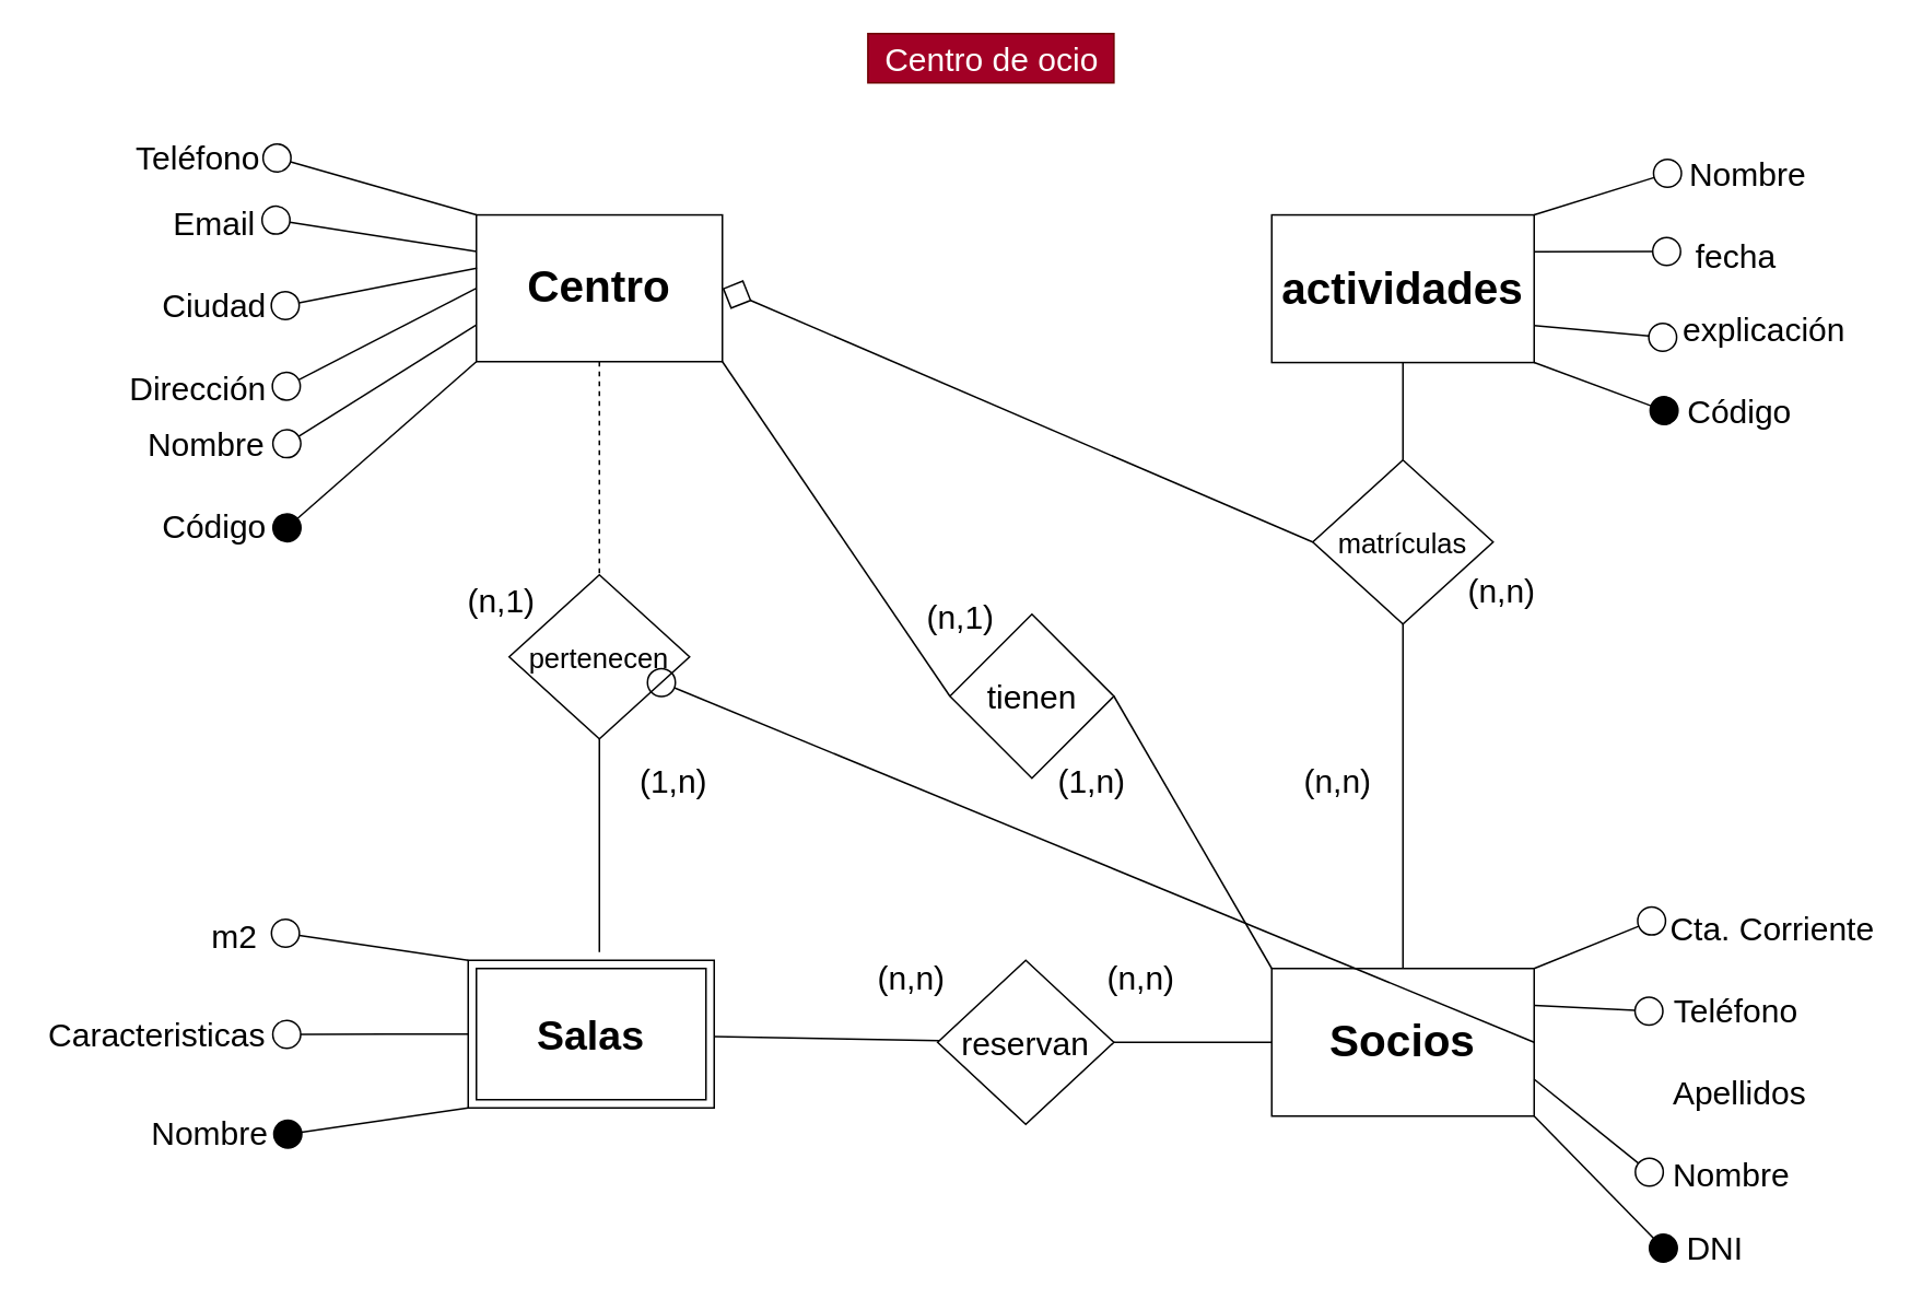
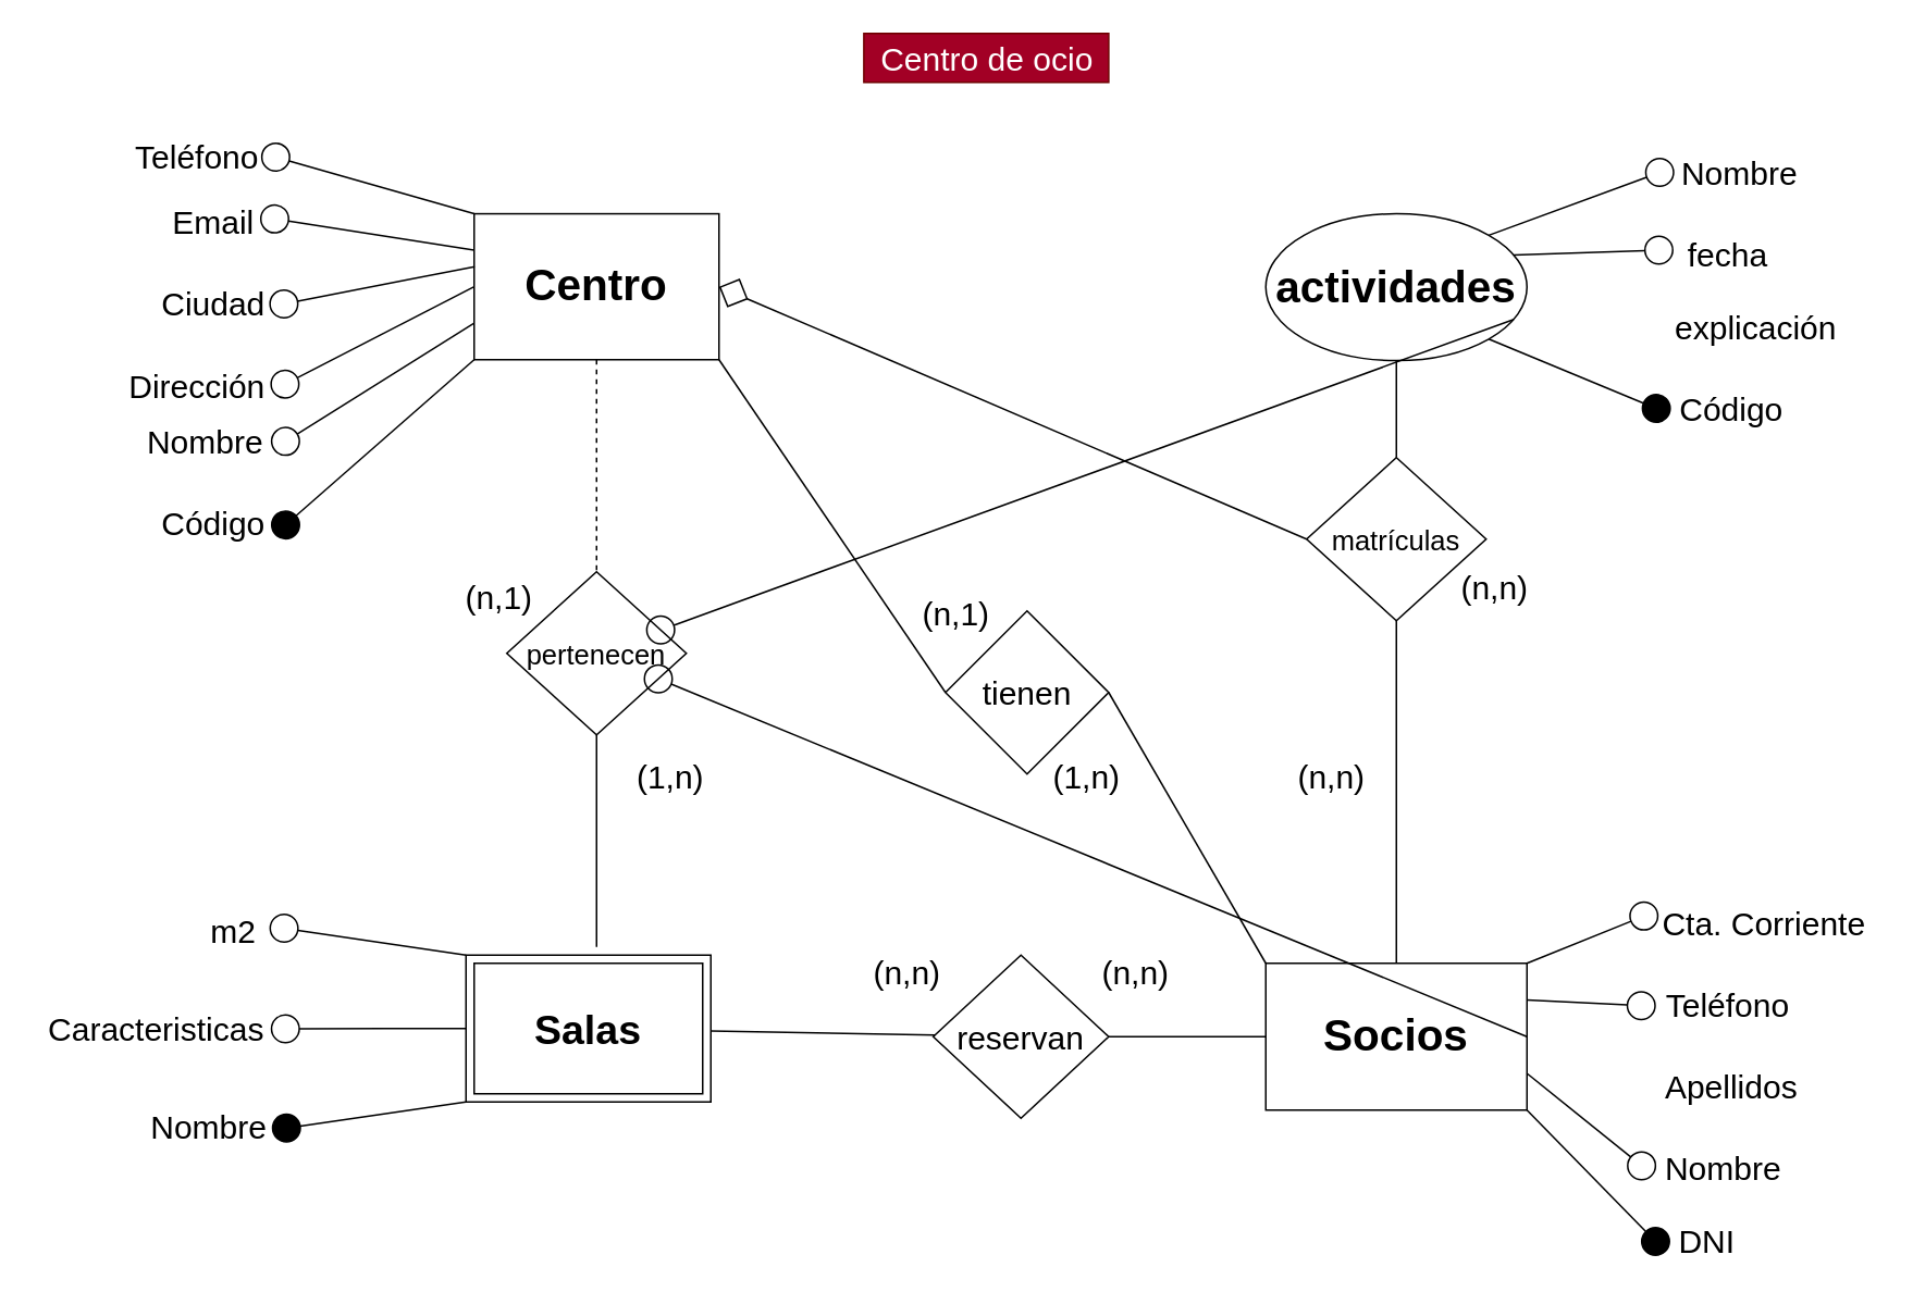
- <mxCell id="39" value="&lt;b&gt;&lt;font style=&quot;font-size: 27px&quot;&gt;actividades&lt;/font&gt;&lt;/b&gt;" style="rounded=0;whiteSpace=wrap;html=1;fillColor=none;" parent="1" vertex="1"><mxGeometry x="775" y="130.55" width="160" height="90" as="geometry" /></mxCell>
+ <mxCell id="39" value="&lt;b&gt;&lt;font style=&quot;font-size: 27px&quot;&gt;actividades&lt;/font&gt;&lt;/b&gt;" style="ellipse;whiteSpace=wrap;html=1;fillColor=none;" parent="1" vertex="1"><mxGeometry x="775" y="130.55" width="160" height="90" as="geometry" /></mxCell>
- <mxCell id="42" value="" style="endArrow=oval;html=1;endFill=0;endSize=17;exitX=1;exitY=0.75;exitDx=0;exitDy=0;entryX=-0.06;entryY=0.759;entryDx=0;entryDy=0;entryPerimeter=0;" parent="1" source="39" target="46" edge="1"><mxGeometry width="50" height="50" relative="1" as="geometry"><mxPoint x="810" y="260.55" as="sourcePoint" /><mxPoint x="1010.33" y="251.55" as="targetPoint" /></mxGeometry></mxCell>
+ <mxCell id="42" value="" style="endArrow=oval;html=1;endFill=0;endSize=17;exitX=1;exitY=0.75;exitDx=0;exitDy=0;" parent="1" source="39" target="38" edge="1"><mxGeometry width="50" height="50" relative="1" as="geometry"><mxPoint x="810" y="260.55" as="sourcePoint" /><mxPoint x="1010.33" y="251.55" as="targetPoint" /></mxGeometry></mxCell>
